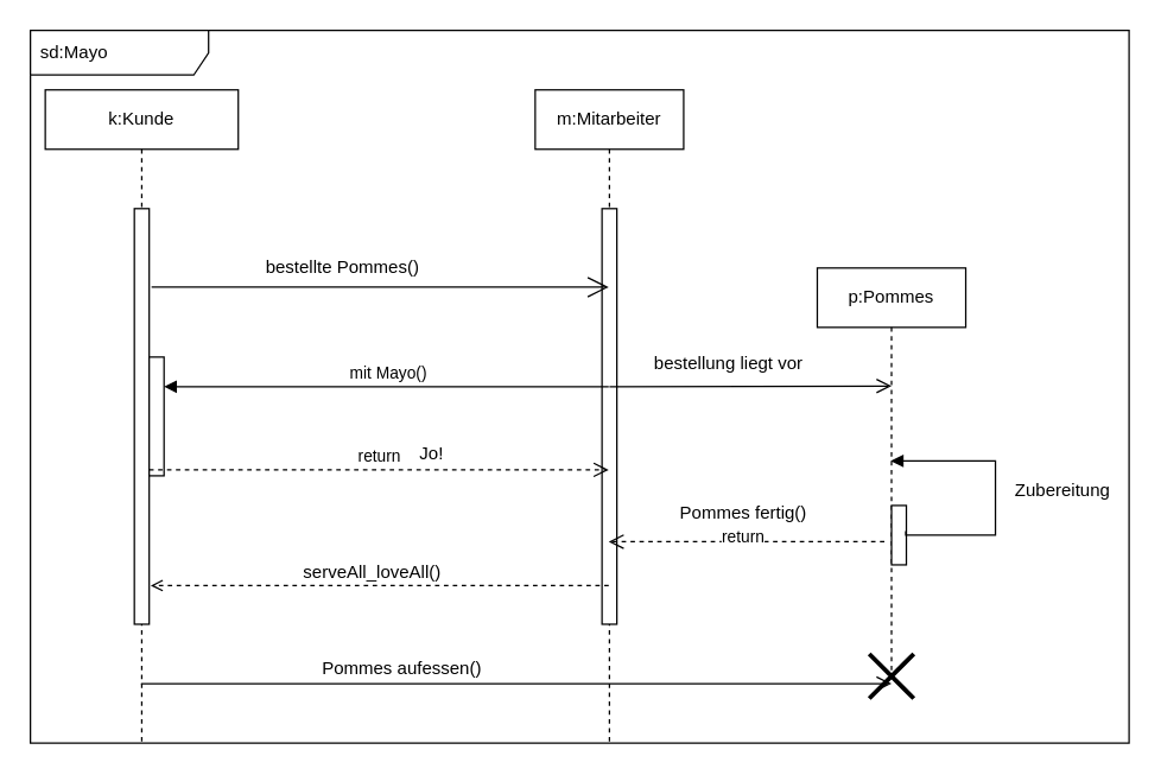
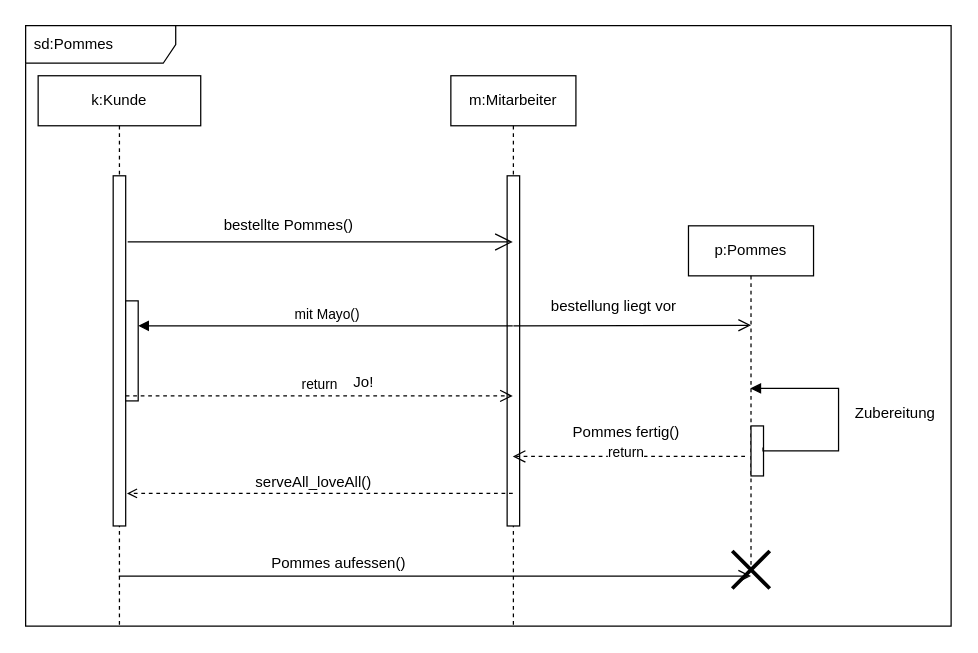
- <mxCell id="28" value="sd:Mayo" style="shape=umlFrame;whiteSpace=wrap;html=1;width=120;height=30;boundedLbl=1;verticalAlign=middle;align=left;spacingLeft=5;" vertex="1" parent="1"><mxGeometry x="20" y="20" width="740" height="480" as="geometry" /></mxCell>
+ <mxCell id="28" value="sd:Pommes" style="shape=umlFrame;whiteSpace=wrap;html=1;width=120;height=30;boundedLbl=1;verticalAlign=middle;align=left;spacingLeft=5;" vertex="1" parent="1"><mxGeometry x="20" y="20" width="740" height="480" as="geometry" /></mxCell>
